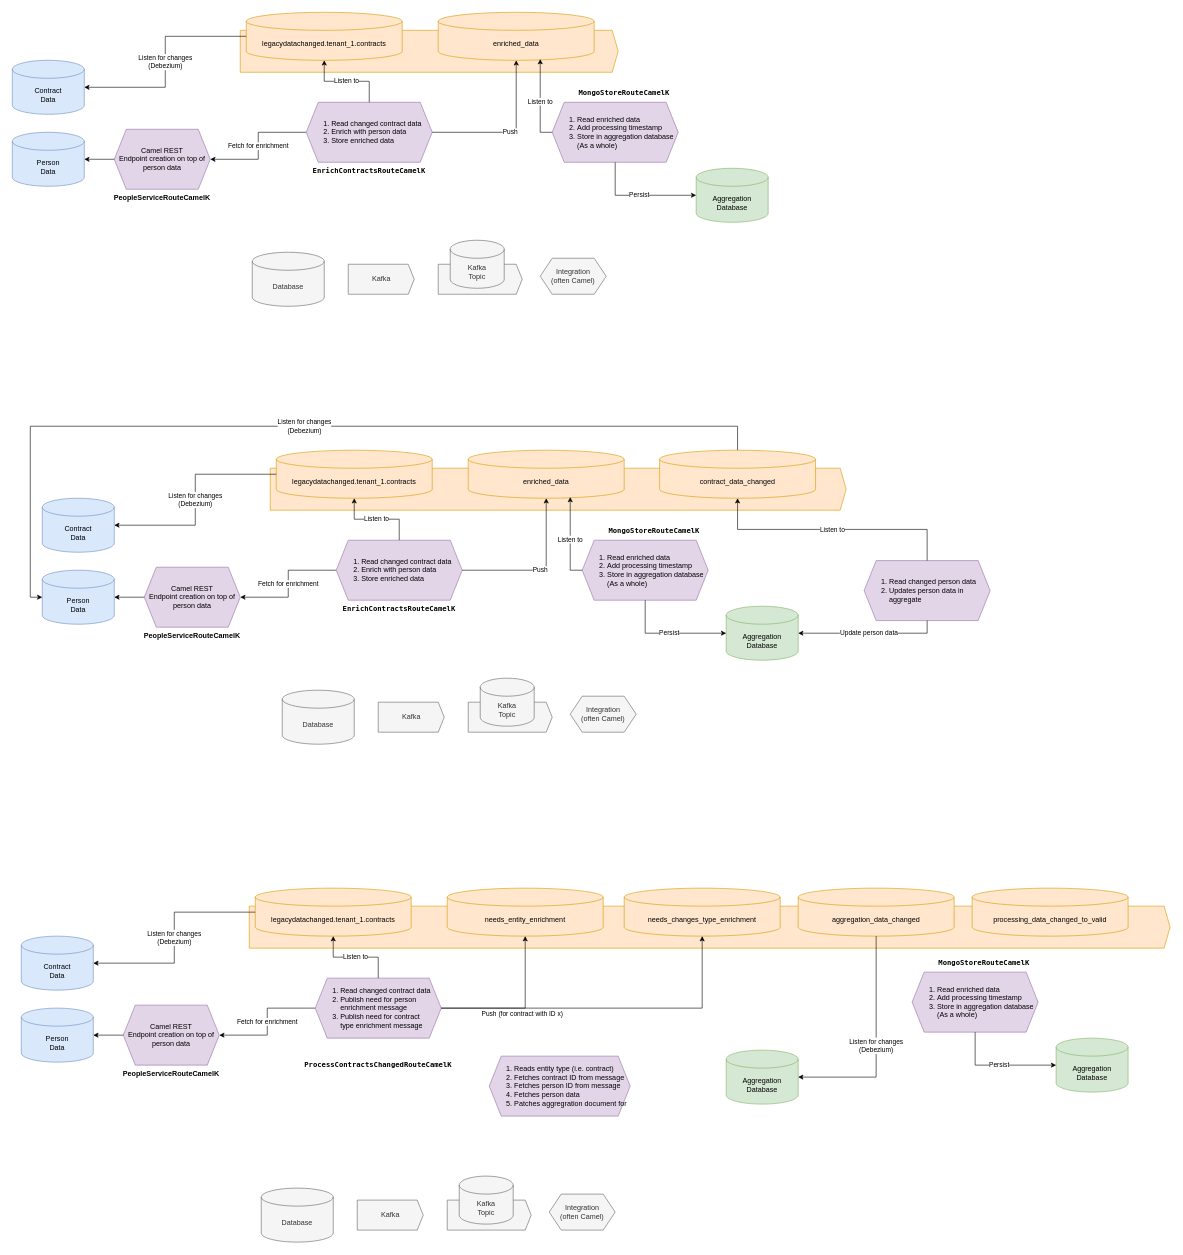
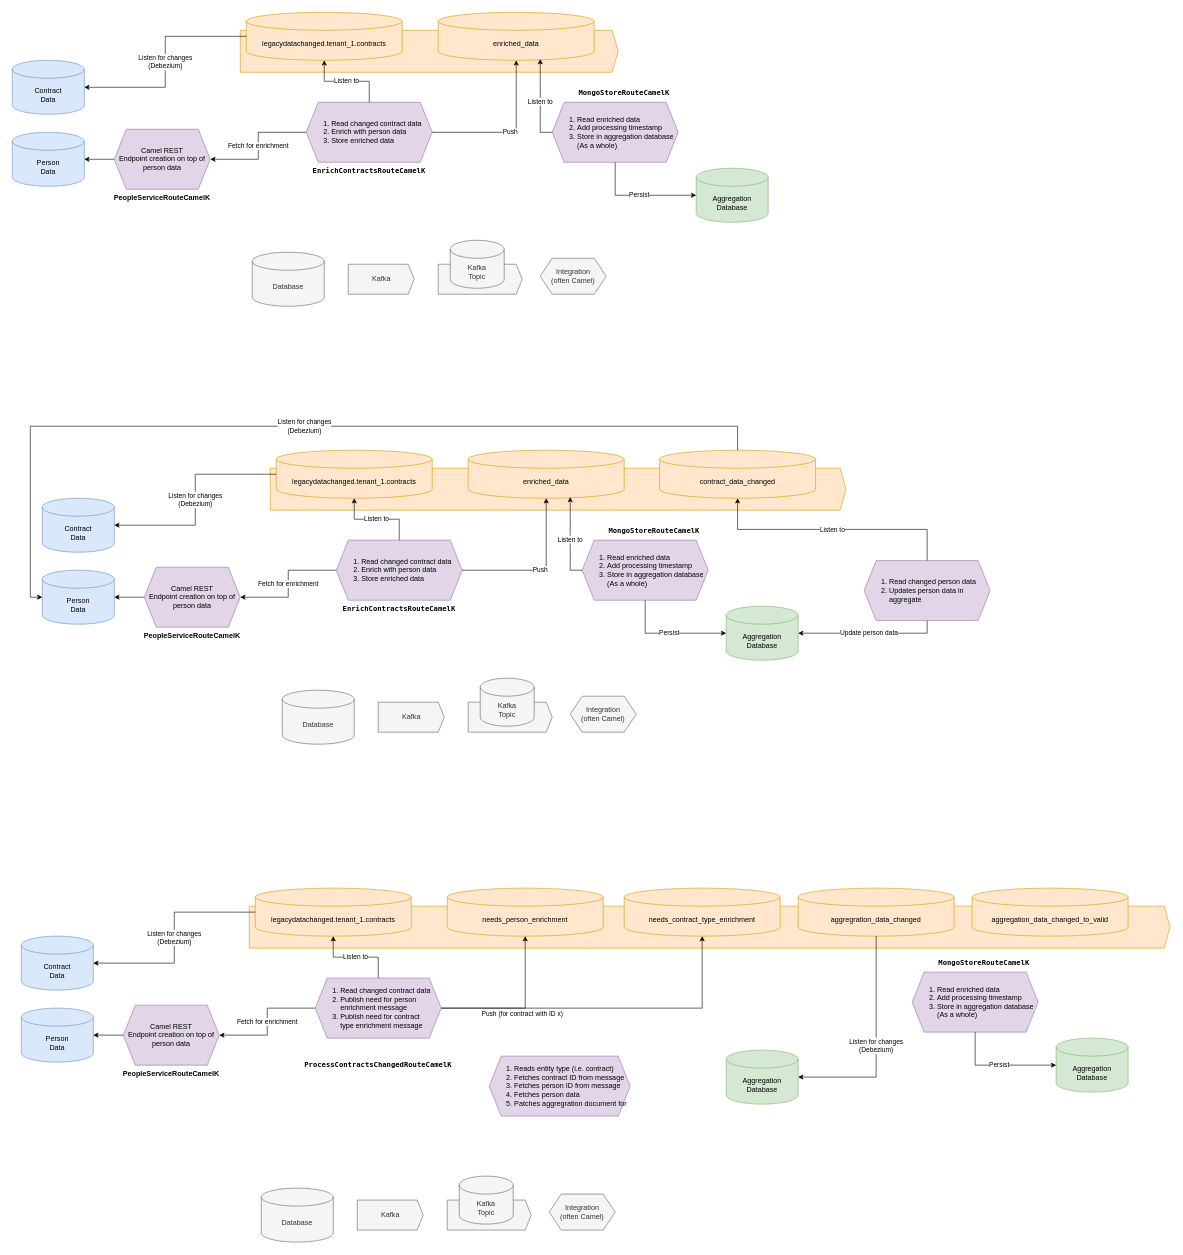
- <mxCell id="39" value="needs_entity_enrichment" style="shape=cylinder3;whiteSpace=wrap;html=1;boundedLbl=1;backgroundOutline=1;size=15;fillColor=#ffe6cc;strokeColor=#d79b00;" vertex="1" parent="1"><mxGeometry x="745" y="1480" width="260" height="80" as="geometry" /></mxCell>
+ <mxCell id="39" value="needs_person_enrichment" style="shape=cylinder3;whiteSpace=wrap;html=1;boundedLbl=1;backgroundOutline=1;size=15;fillColor=#ffe6cc;strokeColor=#d79b00;" vertex="1" parent="1"><mxGeometry x="745" y="1480" width="260" height="80" as="geometry" /></mxCell>
- <mxCell id="50" value="needs_changes_type_enrichment" style="shape=cylinder3;whiteSpace=wrap;html=1;boundedLbl=1;backgroundOutline=1;size=15;fillColor=#ffe6cc;strokeColor=#d79b00;" vertex="1" parent="1"><mxGeometry x="1040" y="1480" width="260" height="80" as="geometry" /></mxCell>
+ <mxCell id="50" value="needs_contract_type_enrichment" style="shape=cylinder3;whiteSpace=wrap;html=1;boundedLbl=1;backgroundOutline=1;size=15;fillColor=#ffe6cc;strokeColor=#d79b00;" vertex="1" parent="1"><mxGeometry x="1040" y="1480" width="260" height="80" as="geometry" /></mxCell>
- <mxCell id="51" value="aggregation_data_changed" style="shape=cylinder3;whiteSpace=wrap;html=1;boundedLbl=1;backgroundOutline=1;size=15;fillColor=#ffe6cc;strokeColor=#d79b00;" vertex="1" parent="1"><mxGeometry x="1330" y="1480" width="260" height="80" as="geometry" /></mxCell>
+ <mxCell id="51" value="aggregration_data_changed" style="shape=cylinder3;whiteSpace=wrap;html=1;boundedLbl=1;backgroundOutline=1;size=15;fillColor=#ffe6cc;strokeColor=#d79b00;" vertex="1" parent="1"><mxGeometry x="1330" y="1480" width="260" height="80" as="geometry" /></mxCell>
- <mxCell id="52" value="processing_data_changed_to_valid" style="shape=cylinder3;whiteSpace=wrap;html=1;boundedLbl=1;backgroundOutline=1;size=15;fillColor=#ffe6cc;strokeColor=#d79b00;" vertex="1" parent="1"><mxGeometry x="1620" y="1480" width="260" height="80" as="geometry" /></mxCell>
+ <mxCell id="52" value="aggregation_data_changed_to_valid" style="shape=cylinder3;whiteSpace=wrap;html=1;boundedLbl=1;backgroundOutline=1;size=15;fillColor=#ffe6cc;strokeColor=#d79b00;" vertex="1" parent="1"><mxGeometry x="1620" y="1480" width="260" height="80" as="geometry" /></mxCell>
